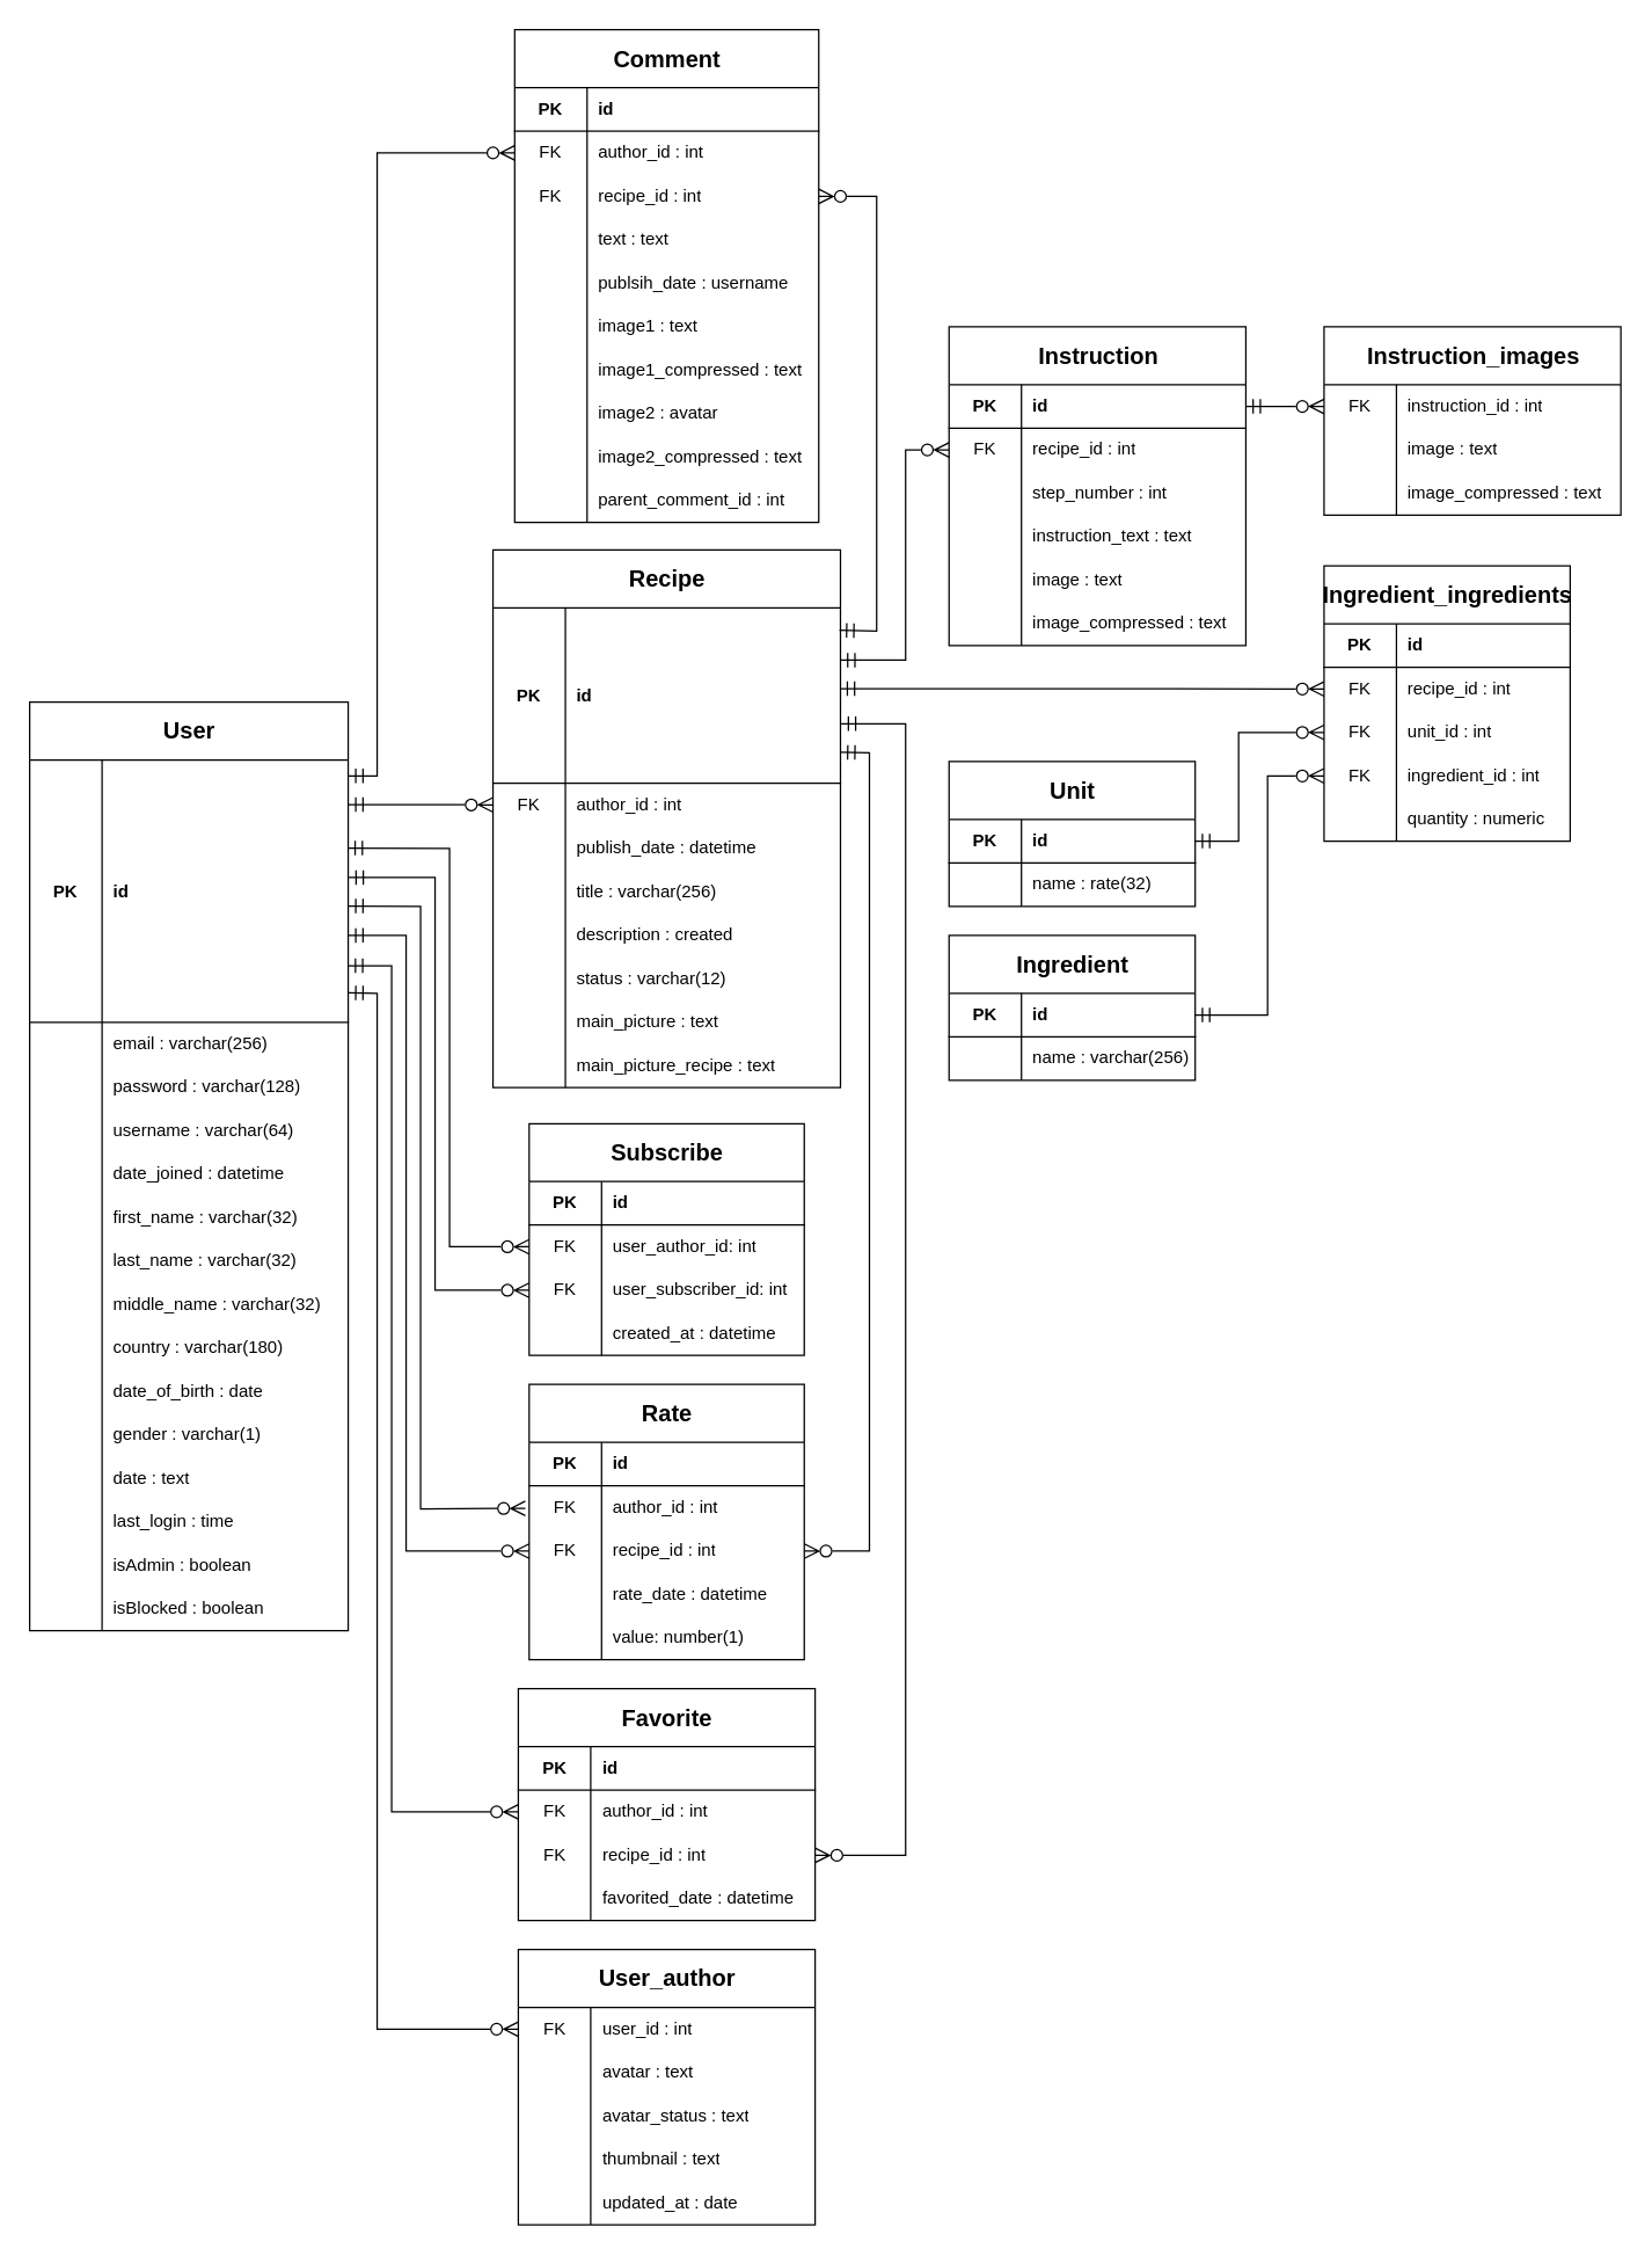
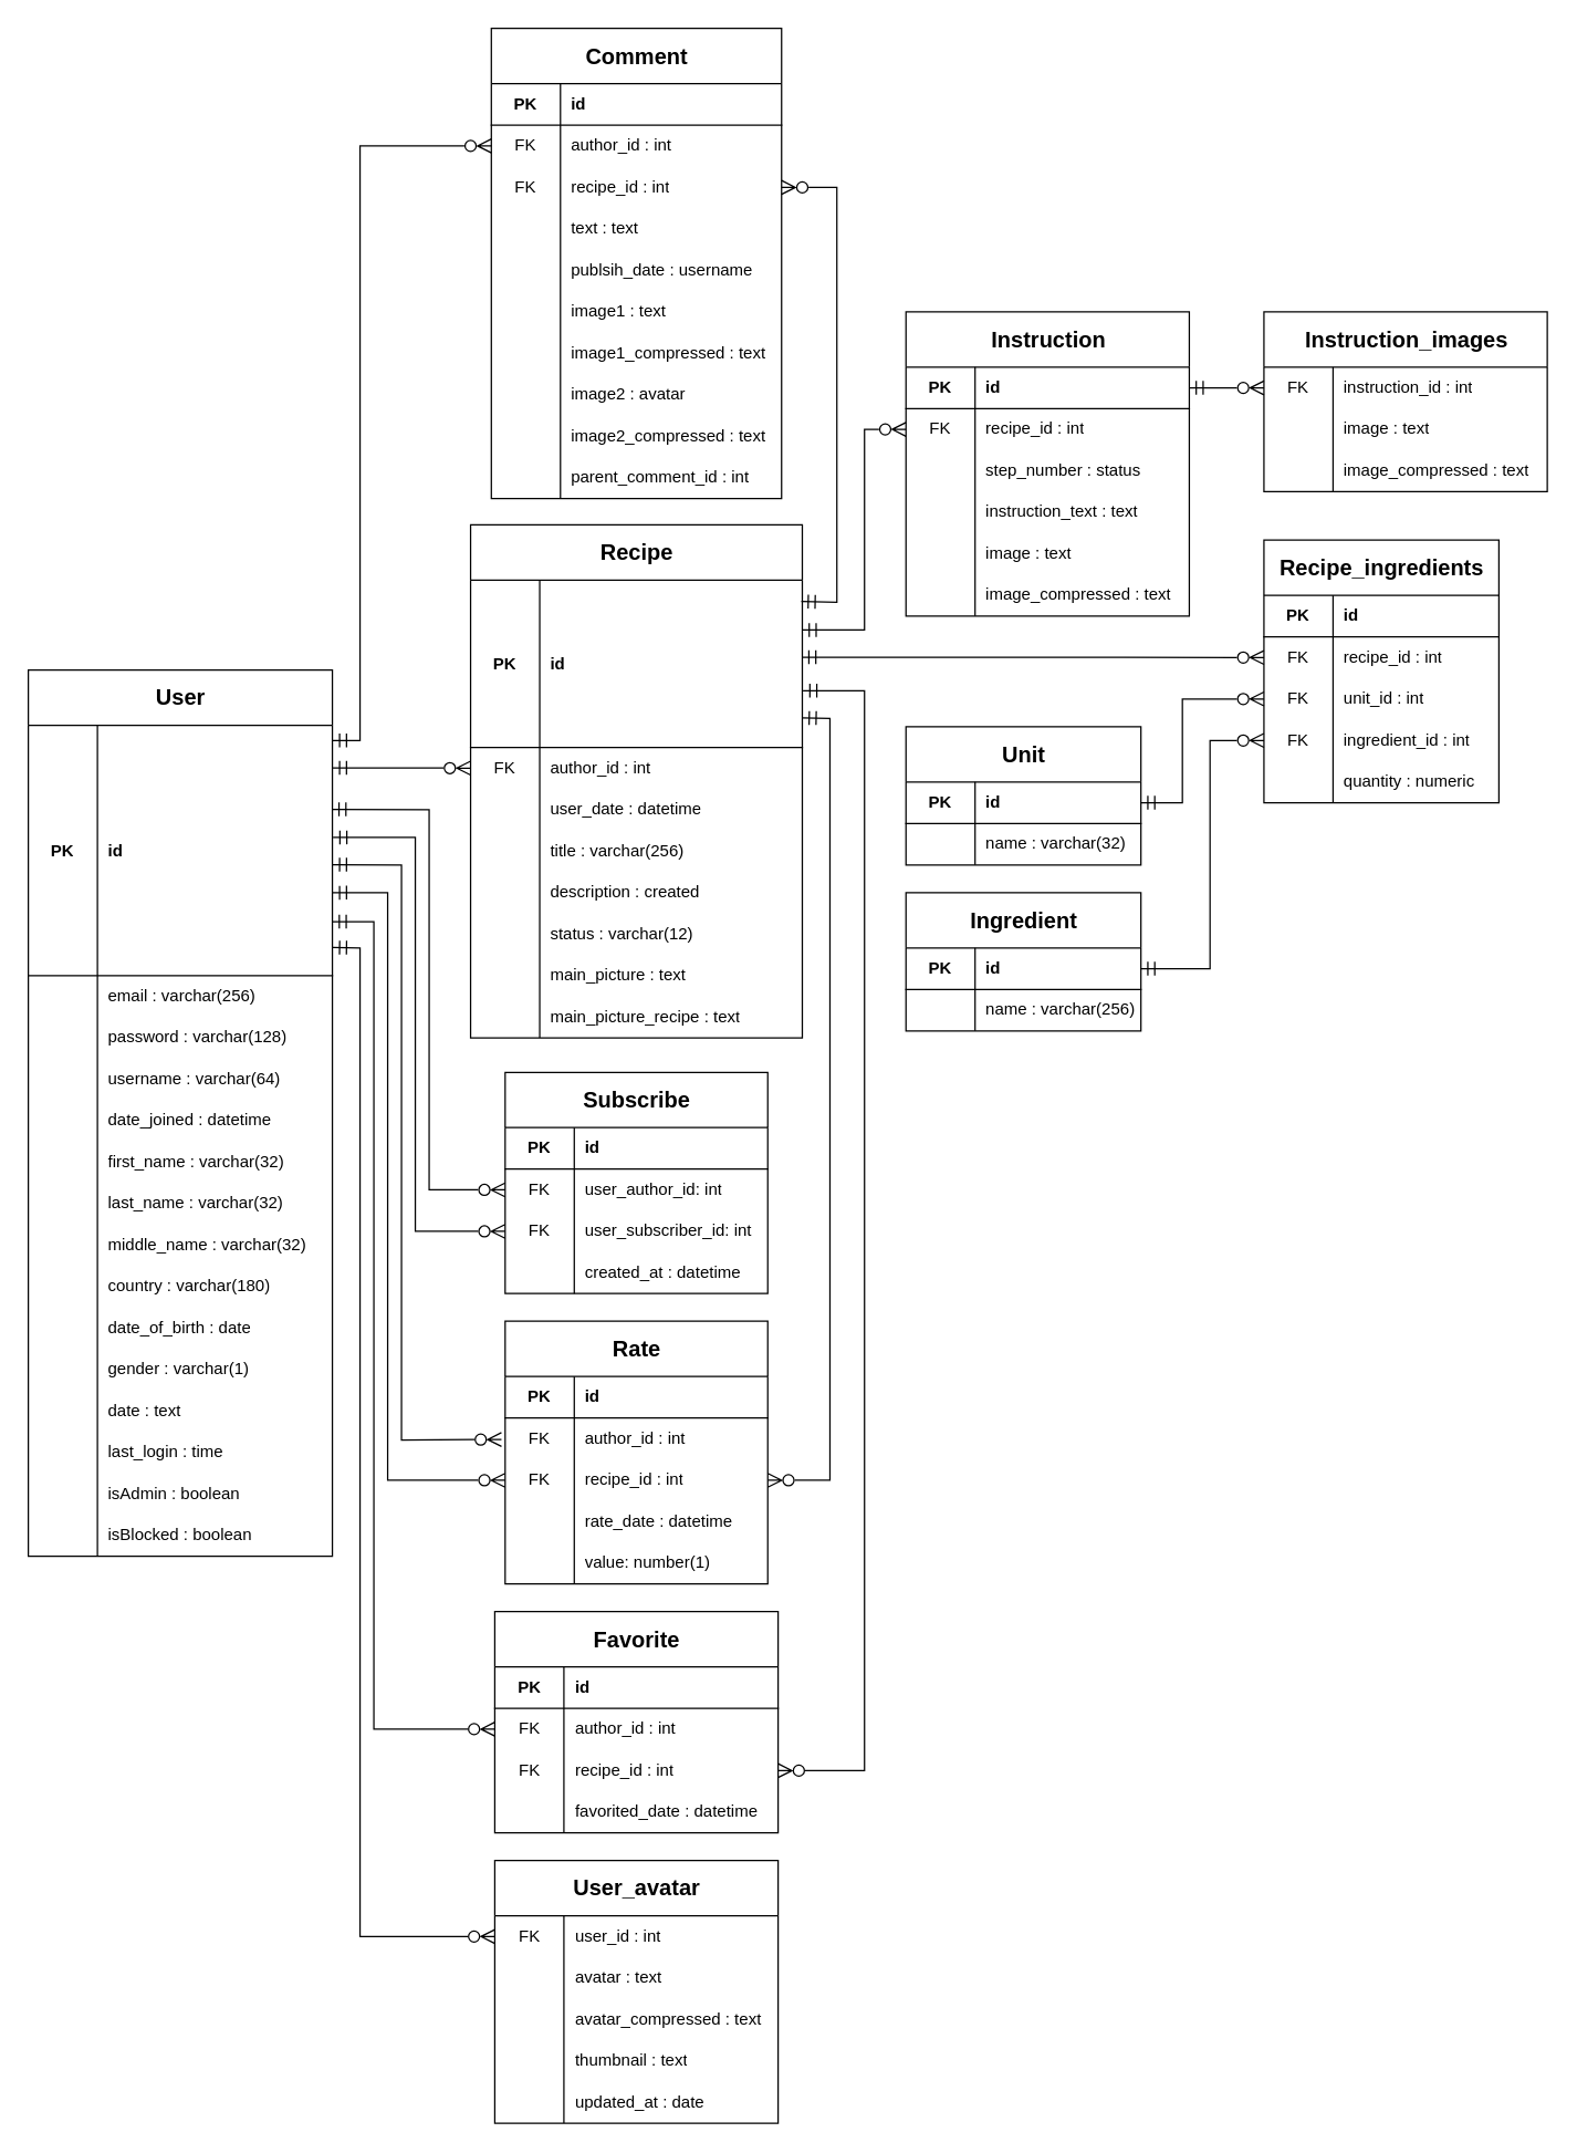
- <mxCell id="162" value="step_number : int" style="shape=partialRectangle;connectable=0;fillColor=none;top=0;left=0;bottom=0;right=0;align=left;spacingLeft=6;overflow=hidden;whiteSpace=wrap;html=1;" parent="160" vertex="1"><mxGeometry x="50" width="155" height="30" as="geometry"><mxRectangle width="155" height="30" as="alternateBounds" /></mxGeometry></mxCell>
+ <mxCell id="162" value="step_number : status" style="shape=partialRectangle;connectable=0;fillColor=none;top=0;left=0;bottom=0;right=0;align=left;spacingLeft=6;overflow=hidden;whiteSpace=wrap;html=1;" parent="160" vertex="1"><mxGeometry x="50" width="155" height="30" as="geometry"><mxRectangle width="155" height="30" as="alternateBounds" /></mxGeometry></mxCell>
- <mxCell id="137" value="Ingredient_ingredients" style="shape=table;startSize=40;container=1;collapsible=1;childLayout=tableLayout;fixedRows=1;rowLines=0;fontStyle=1;align=center;resizeLast=1;html=1;fontSize=16;" parent="1" vertex="1"><mxGeometry x="914" y="390" width="170" height="190" as="geometry"><mxRectangle x="350" y="40" width="90" height="40" as="alternateBounds" /></mxGeometry></mxCell>
+ <mxCell id="137" value="Recipe_ingredients" style="shape=table;startSize=40;container=1;collapsible=1;childLayout=tableLayout;fixedRows=1;rowLines=0;fontStyle=1;align=center;resizeLast=1;html=1;fontSize=16;" parent="1" vertex="1"><mxGeometry x="914" y="390" width="170" height="190" as="geometry"><mxRectangle x="350" y="40" width="90" height="40" as="alternateBounds" /></mxGeometry></mxCell>
- <mxCell id="57" value="publish_date : datetime" style="shape=partialRectangle;connectable=0;fillColor=none;top=0;left=0;bottom=0;right=0;align=left;spacingLeft=6;overflow=hidden;whiteSpace=wrap;html=1;" parent="55" vertex="1"><mxGeometry x="50" width="190" height="30" as="geometry"><mxRectangle width="190" height="30" as="alternateBounds" /></mxGeometry></mxCell>
+ <mxCell id="57" value="user_date : datetime" style="shape=partialRectangle;connectable=0;fillColor=none;top=0;left=0;bottom=0;right=0;align=left;spacingLeft=6;overflow=hidden;whiteSpace=wrap;html=1;" parent="55" vertex="1"><mxGeometry x="50" width="190" height="30" as="geometry"><mxRectangle width="190" height="30" as="alternateBounds" /></mxGeometry></mxCell>
- <mxCell id="136" value="name : rate(32)" style="shape=partialRectangle;connectable=0;fillColor=none;top=0;left=0;bottom=0;right=0;align=left;spacingLeft=6;overflow=hidden;whiteSpace=wrap;html=1;" parent="134" vertex="1"><mxGeometry x="50" width="120" height="30" as="geometry"><mxRectangle width="120" height="30" as="alternateBounds" /></mxGeometry></mxCell>
+ <mxCell id="136" value="name : varchar(32)" style="shape=partialRectangle;connectable=0;fillColor=none;top=0;left=0;bottom=0;right=0;align=left;spacingLeft=6;overflow=hidden;whiteSpace=wrap;html=1;" parent="134" vertex="1"><mxGeometry x="50" width="120" height="30" as="geometry"><mxRectangle width="120" height="30" as="alternateBounds" /></mxGeometry></mxCell>
- <mxCell id="208" value="User_author" style="shape=table;startSize=40;container=1;collapsible=1;childLayout=tableLayout;fixedRows=1;rowLines=0;fontStyle=1;align=center;resizeLast=1;html=1;fontSize=16;" parent="1" vertex="1"><mxGeometry x="357.5" y="1345" width="205" height="190" as="geometry"><mxRectangle x="350" y="40" width="90" height="40" as="alternateBounds" /></mxGeometry></mxCell>
+ <mxCell id="208" value="User_avatar" style="shape=table;startSize=40;container=1;collapsible=1;childLayout=tableLayout;fixedRows=1;rowLines=0;fontStyle=1;align=center;resizeLast=1;html=1;fontSize=16;" parent="1" vertex="1"><mxGeometry x="357.5" y="1345" width="205" height="190" as="geometry"><mxRectangle x="350" y="40" width="90" height="40" as="alternateBounds" /></mxGeometry></mxCell>
- <mxCell id="217" value="avatar_status : text" style="shape=partialRectangle;connectable=0;fillColor=none;top=0;left=0;bottom=0;right=0;align=left;spacingLeft=6;overflow=hidden;whiteSpace=wrap;html=1;" parent="215" vertex="1"><mxGeometry x="50" width="155" height="30" as="geometry"><mxRectangle width="155" height="30" as="alternateBounds" /></mxGeometry></mxCell>
+ <mxCell id="217" value="avatar_compressed : text" style="shape=partialRectangle;connectable=0;fillColor=none;top=0;left=0;bottom=0;right=0;align=left;spacingLeft=6;overflow=hidden;whiteSpace=wrap;html=1;" parent="215" vertex="1"><mxGeometry x="50" width="155" height="30" as="geometry"><mxRectangle width="155" height="30" as="alternateBounds" /></mxGeometry></mxCell>
